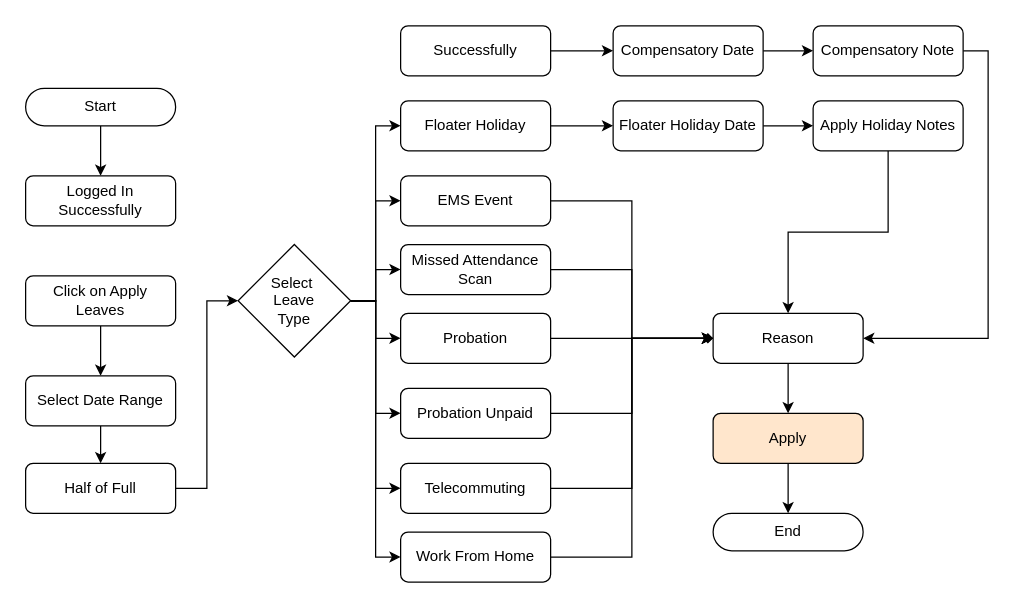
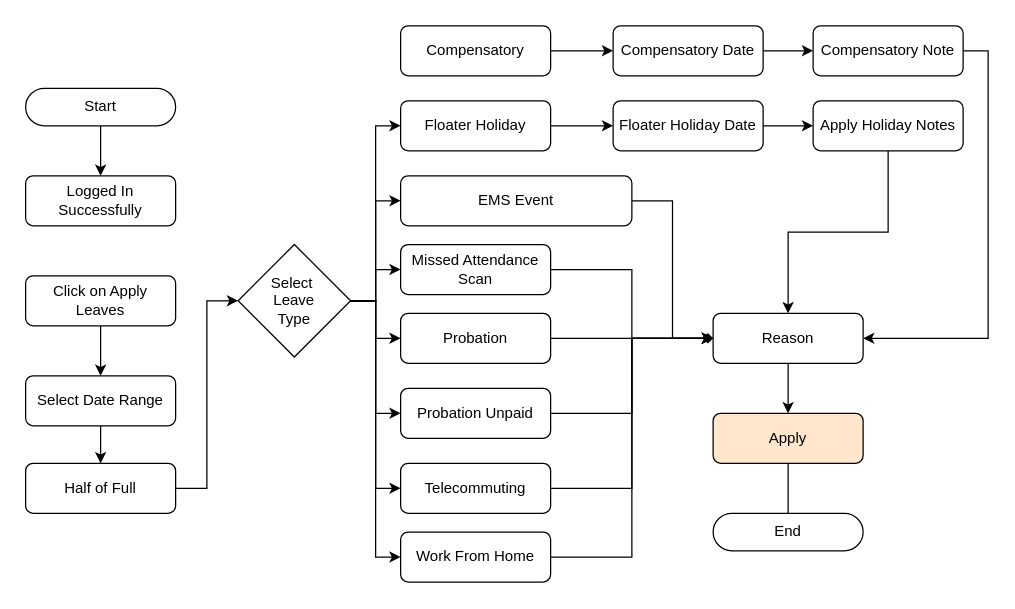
- <mxCell id="20" value="Successfully" style="rounded=1;whiteSpace=wrap;html=1;" vertex="1" parent="1"><mxGeometry x="320" y="20" width="120" height="40" as="geometry" /></mxCell>
+ <mxCell id="20" value="Compensatory" style="rounded=1;whiteSpace=wrap;html=1;" vertex="1" parent="1"><mxGeometry x="320" y="20" width="120" height="40" as="geometry" /></mxCell>
- <mxCell id="22" value="EMS Event" style="rounded=1;whiteSpace=wrap;html=1;" vertex="1" parent="1"><mxGeometry x="320" y="140" width="120" height="40" as="geometry" /></mxCell>
+ <mxCell id="22" value="EMS Event" style="rounded=1;whiteSpace=wrap;html=1;" vertex="1" parent="1"><mxGeometry x="320" y="140" width="185" height="40" as="geometry" /></mxCell>
- <mxCell id="46" style="edgeStyle=orthogonalEdgeStyle;rounded=0;orthogonalLoop=1;jettySize=auto;html=1;entryX=0.5;entryY=0;entryDx=0;entryDy=0;" edge="1" parent="1" source="47" target="45"><mxGeometry relative="1" as="geometry" /></mxCell>
+ <mxCell id="46" style="edgeStyle=orthogonalEdgeStyle;rounded=0;orthogonalLoop=1;jettySize=auto;html=1;entryX=0.5;entryY=0;entryDx=0;entryDy=0;endArrow=none;" edge="1" parent="1" source="47" target="45"><mxGeometry relative="1" as="geometry" /></mxCell>
